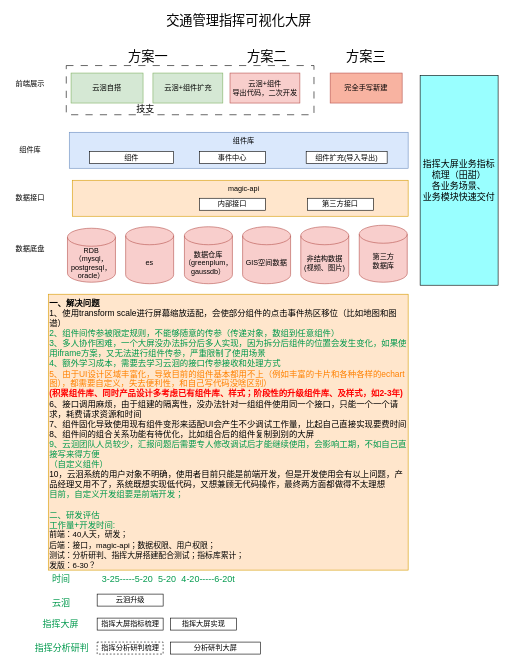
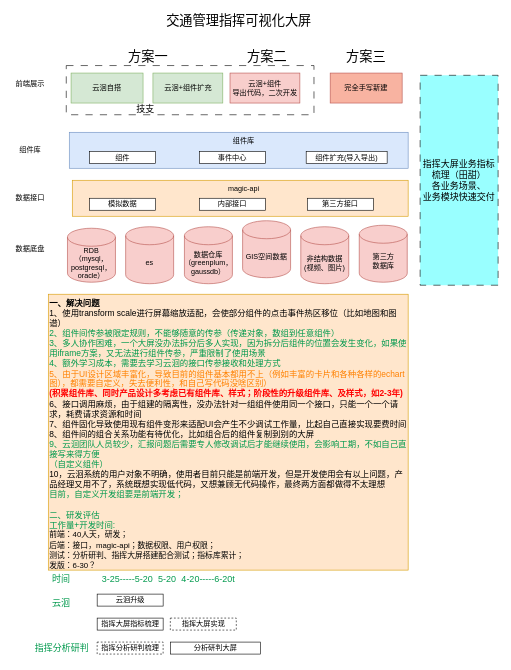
- <mxCell id="12" value="组件" style="rounded=0;whiteSpace=wrap;html=1;" vertex="1" parent="1"><mxGeometry x="149" y="252" width="140" height="20" as="geometry" /></mxCell>
+ <mxCell id="12" value="组件" style="rounded=0;whiteSpace=wrap;html=1;" vertex="1" parent="1"><mxGeometry x="149" y="252" width="110" height="20" as="geometry" /></mxCell>
- <mxCell id="31" value="指挥大屏业务指标梳理（田甜）&lt;br&gt;各业务场景、&lt;br&gt;业务模块快速交付" style="rounded=0;whiteSpace=wrap;html=1;dashed=0;dashPattern=12 12;labelBackgroundColor=none;fontSize=15;fillColor=#99FFFF;" vertex="1" parent="1"><mxGeometry x="700" y="125" width="130" height="350" as="geometry" /></mxCell>
+ <mxCell id="31" value="指挥大屏业务指标梳理（田甜）&lt;br&gt;各业务场景、&lt;br&gt;业务模块快速交付" style="rounded=0;whiteSpace=wrap;html=1;dashed=1;dashPattern=12 12;labelBackgroundColor=none;fontSize=15;fillColor=#99FFFF;" vertex="1" parent="1"><mxGeometry x="700" y="125" width="130" height="350" as="geometry" /></mxCell>
+ <mxCell id="44" value="模拟数据" style="rounded=0;whiteSpace=wrap;html=1;" vertex="1" parent="1"><mxGeometry x="149" y="330" width="110" height="20" as="geometry" /></mxCell>
- <mxCell id="33" value="GIS空间数据" style="shape=cylinder3;whiteSpace=wrap;html=1;boundedLbl=1;backgroundOutline=1;size=15;flipH=1;flipV=0;fillColor=#f8cecc;strokeColor=#b85450;" vertex="1" parent="1"><mxGeometry x="404" y="377.5" width="80" height="95" as="geometry" /></mxCell>
+ <mxCell id="33" value="GIS空间数据" style="shape=cylinder3;whiteSpace=wrap;html=1;boundedLbl=1;backgroundOutline=1;size=15;flipH=1;flipV=0;fillColor=#f8cecc;strokeColor=#b85450;" vertex="1" parent="1"><mxGeometry x="404" y="367.5" width="80" height="95" as="geometry" /></mxCell>
- <mxCell id="41" value="指挥大屏" style="text;html=1;strokeColor=none;fillColor=none;align=center;verticalAlign=middle;whiteSpace=wrap;rounded=0;fontSize=15;fontColor=#00994D;" vertex="1" parent="1"><mxGeometry x="50" y="1025" width="101.5" height="30" as="geometry" /></mxCell>
- <mxCell id="34" value="指挥大屏实现" style="rounded=0;whiteSpace=wrap;html=1;" vertex="1" parent="1"><mxGeometry x="283.5" y="1030" width="110" height="20" as="geometry" /></mxCell>
+ <mxCell id="34" value="指挥大屏实现" style="rounded=0;whiteSpace=wrap;html=1;dashed=1;" vertex="1" parent="1"><mxGeometry x="283.5" y="1030" width="110" height="20" as="geometry" /></mxCell>
